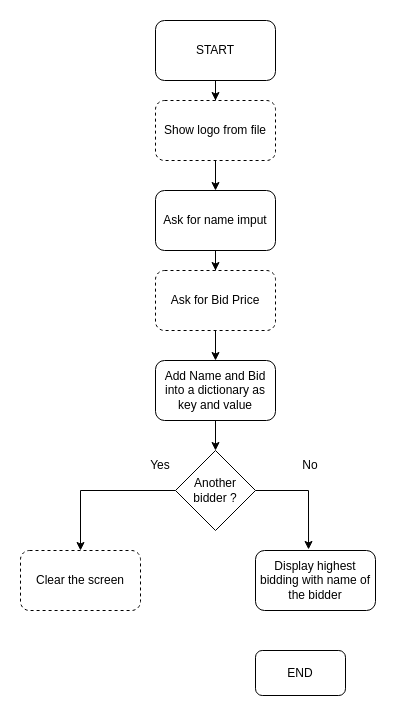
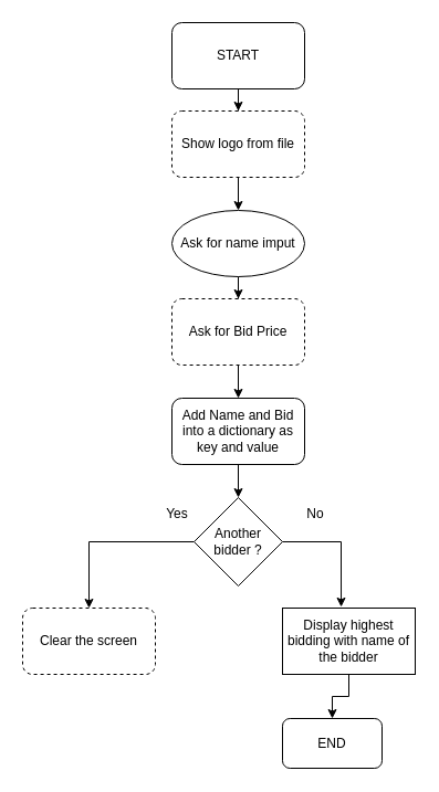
- <mxCell id="5" value="Ask for name imput" style="rounded=1;whiteSpace=wrap;html=1;" vertex="1" parent="1"><mxGeometry x="155" y="190" width="120" height="60" as="geometry" /></mxCell>
+ <mxCell id="5" value="Ask for name imput" style="ellipse;whiteSpace=wrap;html=1;" vertex="1" parent="1"><mxGeometry x="155" y="190" width="120" height="60" as="geometry" /></mxCell>
- <mxCell id="13" value="No" style="text;html=1;strokeColor=none;fillColor=none;align=center;verticalAlign=middle;whiteSpace=wrap;rounded=0;" vertex="1" parent="1"><mxGeometry x="280" y="450" width="60" height="30" as="geometry" /></mxCell>
+ <mxCell id="13" value="No" style="text;html=1;strokeColor=none;fillColor=none;align=center;verticalAlign=middle;whiteSpace=wrap;rounded=0;" vertex="1" parent="1"><mxGeometry x="255" y="450" width="60" height="30" as="geometry" /></mxCell>
- <mxCell id="12" value="Display highest bidding with name of the bidder" style="rounded=1;whiteSpace=wrap;html=1;" vertex="1" parent="1"><mxGeometry x="255" y="550" width="120" height="60" as="geometry" /></mxCell>
+ <mxCell id="12" value="Display highest bidding with name of the bidder" style="whiteSpace=wrap;html=1;rounded=0;" vertex="1" parent="1"><mxGeometry x="255" y="550" width="120" height="60" as="geometry" /></mxCell>
+ <mxCell id="11" value="" style="edgeStyle=orthogonalEdgeStyle;rounded=0;orthogonalLoop=1;jettySize=auto;html=1;" edge="1" parent="1" source="12" target="14"><mxGeometry relative="1" as="geometry" /></mxCell>
